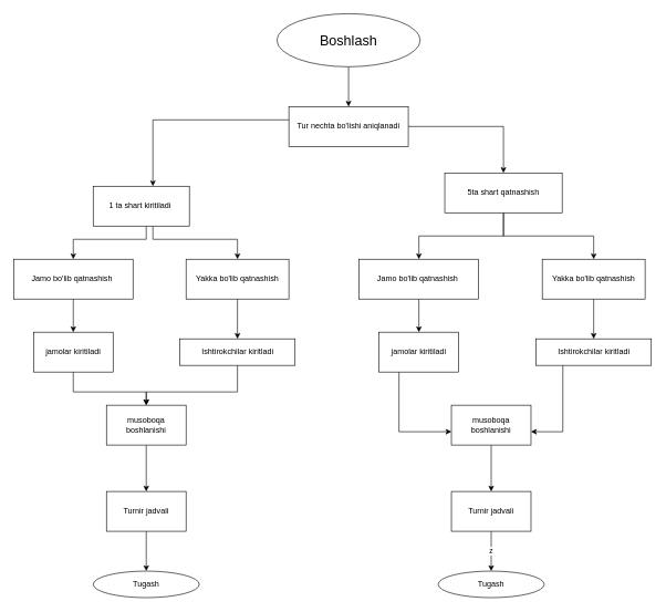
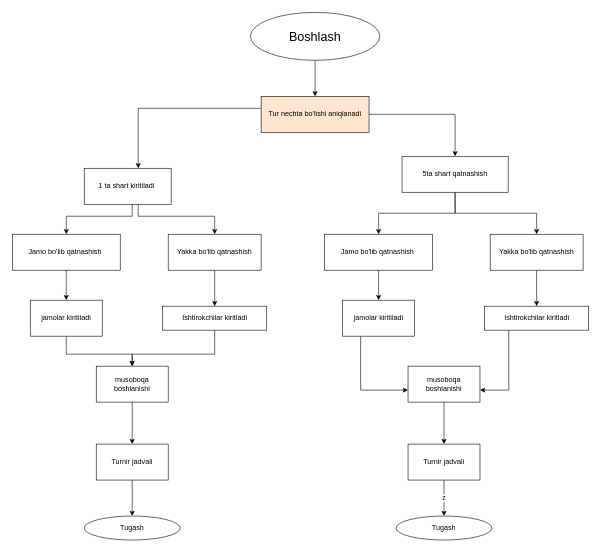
- <mxCell id="6" value="Tur nechta bo'lishi aniqlanadi" style="rounded=0;whiteSpace=wrap;html=1;" vertex="1" parent="1"><mxGeometry x="435" y="160" width="180" height="60" as="geometry" /></mxCell>
+ <mxCell id="6" value="Tur nechta bo'lishi aniqlanadi" style="rounded=0;whiteSpace=wrap;html=1;fillColor=#ffe6cc;" vertex="1" parent="1"><mxGeometry x="435" y="160" width="180" height="60" as="geometry" /></mxCell>
